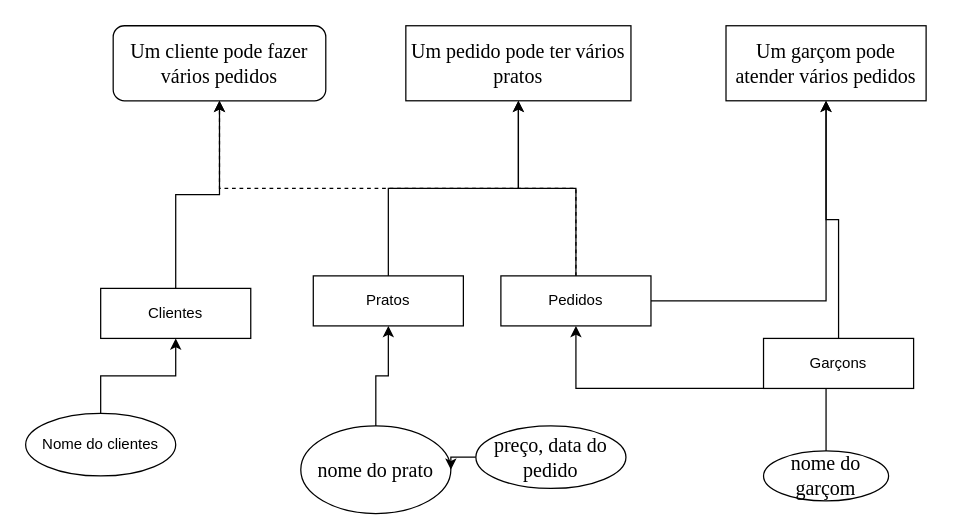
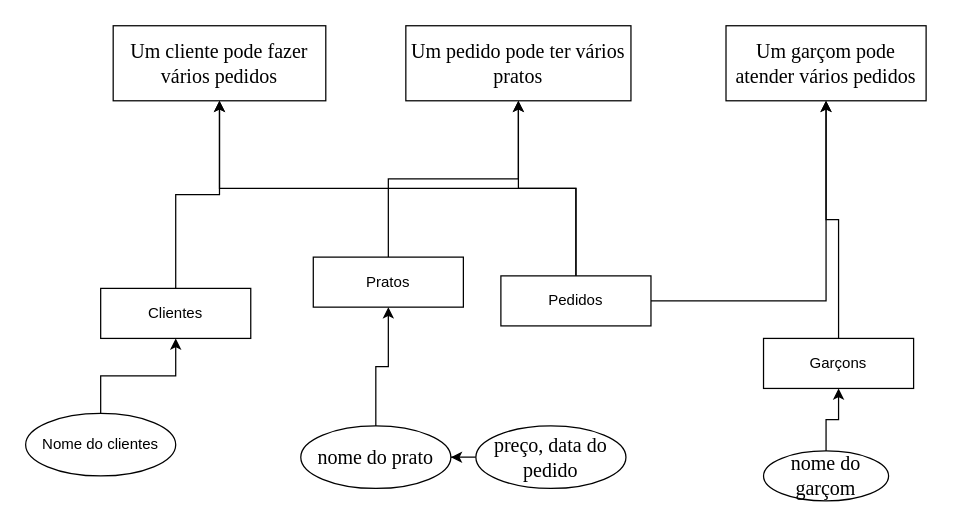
- <mxCell id="21" value="&lt;span style=&quot;font-family: &amp;quot;Times New Roman&amp;quot;; font-size: medium; text-align: start;&quot;&gt;Um cliente pode fazer vários pedidos&lt;/span&gt;" style="whiteSpace=wrap;html=1;rounded=1;" vertex="1" parent="1"><mxGeometry x="90" y="20" width="170" height="60" as="geometry" /></mxCell>
+ <mxCell id="21" value="&lt;span style=&quot;font-family: &amp;quot;Times New Roman&amp;quot;; font-size: medium; text-align: start;&quot;&gt;Um cliente pode fazer vários pedidos&lt;/span&gt;" style="rounded=0;whiteSpace=wrap;html=1;" vertex="1" parent="1"><mxGeometry x="90" y="20" width="170" height="60" as="geometry" /></mxCell>
- <mxCell id="13" style="edgeStyle=orthogonalEdgeStyle;rounded=0;orthogonalLoop=1;jettySize=auto;html=1;entryX=0.5;entryY=1;entryDx=0;entryDy=0;exitX=0.5;exitY=0;exitDx=0;exitDy=0;dashed=1;" edge="1" parent="1" source="15" target="21"><mxGeometry relative="1" as="geometry" /></mxCell>
+ <mxCell id="13" style="edgeStyle=orthogonalEdgeStyle;rounded=0;orthogonalLoop=1;jettySize=auto;html=1;entryX=0.5;entryY=1;entryDx=0;entryDy=0;exitX=0.5;exitY=0;exitDx=0;exitDy=0;" edge="1" parent="1" source="15" target="21"><mxGeometry relative="1" as="geometry" /></mxCell>
- <mxCell id="11" value="Pratos" style="rounded=0;whiteSpace=wrap;html=1;" vertex="1" parent="1"><mxGeometry x="250" y="220" width="120" height="40" as="geometry" /></mxCell>
+ <mxCell id="11" value="Pratos" style="rounded=0;whiteSpace=wrap;html=1;" vertex="1" parent="1"><mxGeometry x="250" y="205" width="120" height="40" as="geometry" /></mxCell>
- <mxCell id="6" style="edgeStyle=orthogonalEdgeStyle;rounded=0;orthogonalLoop=1;jettySize=auto;html=1;exitX=0.5;exitY=0;exitDx=0;exitDy=0;" edge="1" parent="1" source="7" target="15"><mxGeometry relative="1" as="geometry" /></mxCell>
+ <mxCell id="6" style="edgeStyle=orthogonalEdgeStyle;rounded=0;orthogonalLoop=1;jettySize=auto;html=1;exitX=0.5;exitY=0;exitDx=0;exitDy=0;entryX=0.5;entryY=1;entryDx=0;entryDy=0;" edge="1" parent="1" source="7" target="9"><mxGeometry relative="1" as="geometry" /></mxCell>
- <mxCell id="17" value="&lt;span style=&quot;font-family: &amp;quot;Times New Roman&amp;quot;; font-size: medium; text-align: start;&quot;&gt;nome do prato&lt;/span&gt;" style="ellipse;whiteSpace=wrap;html=1;" vertex="1" parent="1"><mxGeometry x="240" y="340" width="120" height="70" as="geometry" /></mxCell>
+ <mxCell id="17" value="&lt;span style=&quot;font-family: &amp;quot;Times New Roman&amp;quot;; font-size: medium; text-align: start;&quot;&gt;nome do prato&lt;/span&gt;" style="ellipse;whiteSpace=wrap;html=1;" vertex="1" parent="1"><mxGeometry x="240" y="340" width="120" height="50" as="geometry" /></mxCell>
